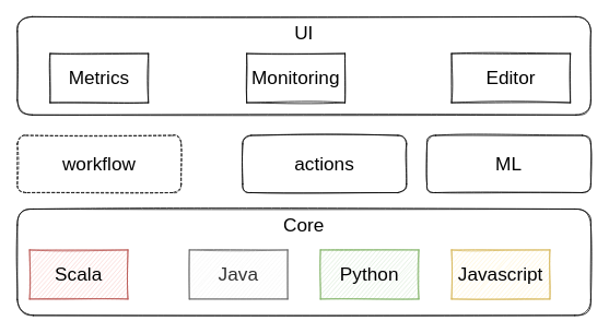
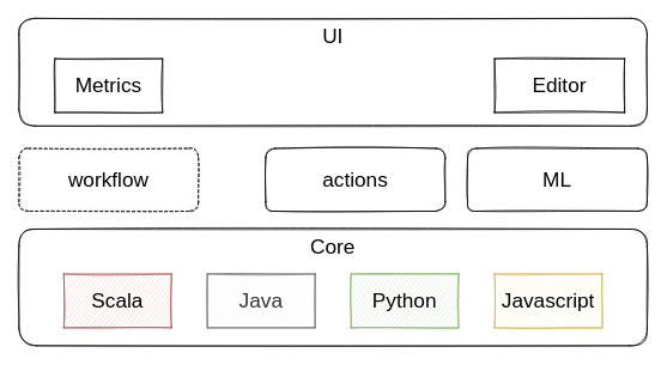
- <mxCell id="12" value="Monitoring" style="rounded=0;whiteSpace=wrap;html=1;fontSize=23;sketch=1;" parent="1" vertex="1"><mxGeometry x="300" y="65" width="120" height="60" as="geometry" /></mxCell>
- <mxCell id="3" value="Scala" style="rounded=0;whiteSpace=wrap;html=1;fontSize=23;sketch=1;fillColor=#f8cecc;strokeColor=#b85450;" parent="1" vertex="1"><mxGeometry x="35" y="305" width="120" height="60" as="geometry" /></mxCell>
+ <mxCell id="3" value="Scala" style="rounded=0;whiteSpace=wrap;html=1;fontSize=23;sketch=1;fillColor=#f8cecc;strokeColor=#b85450;" parent="1" vertex="1"><mxGeometry x="70" y="305" width="120" height="60" as="geometry" /></mxCell>
